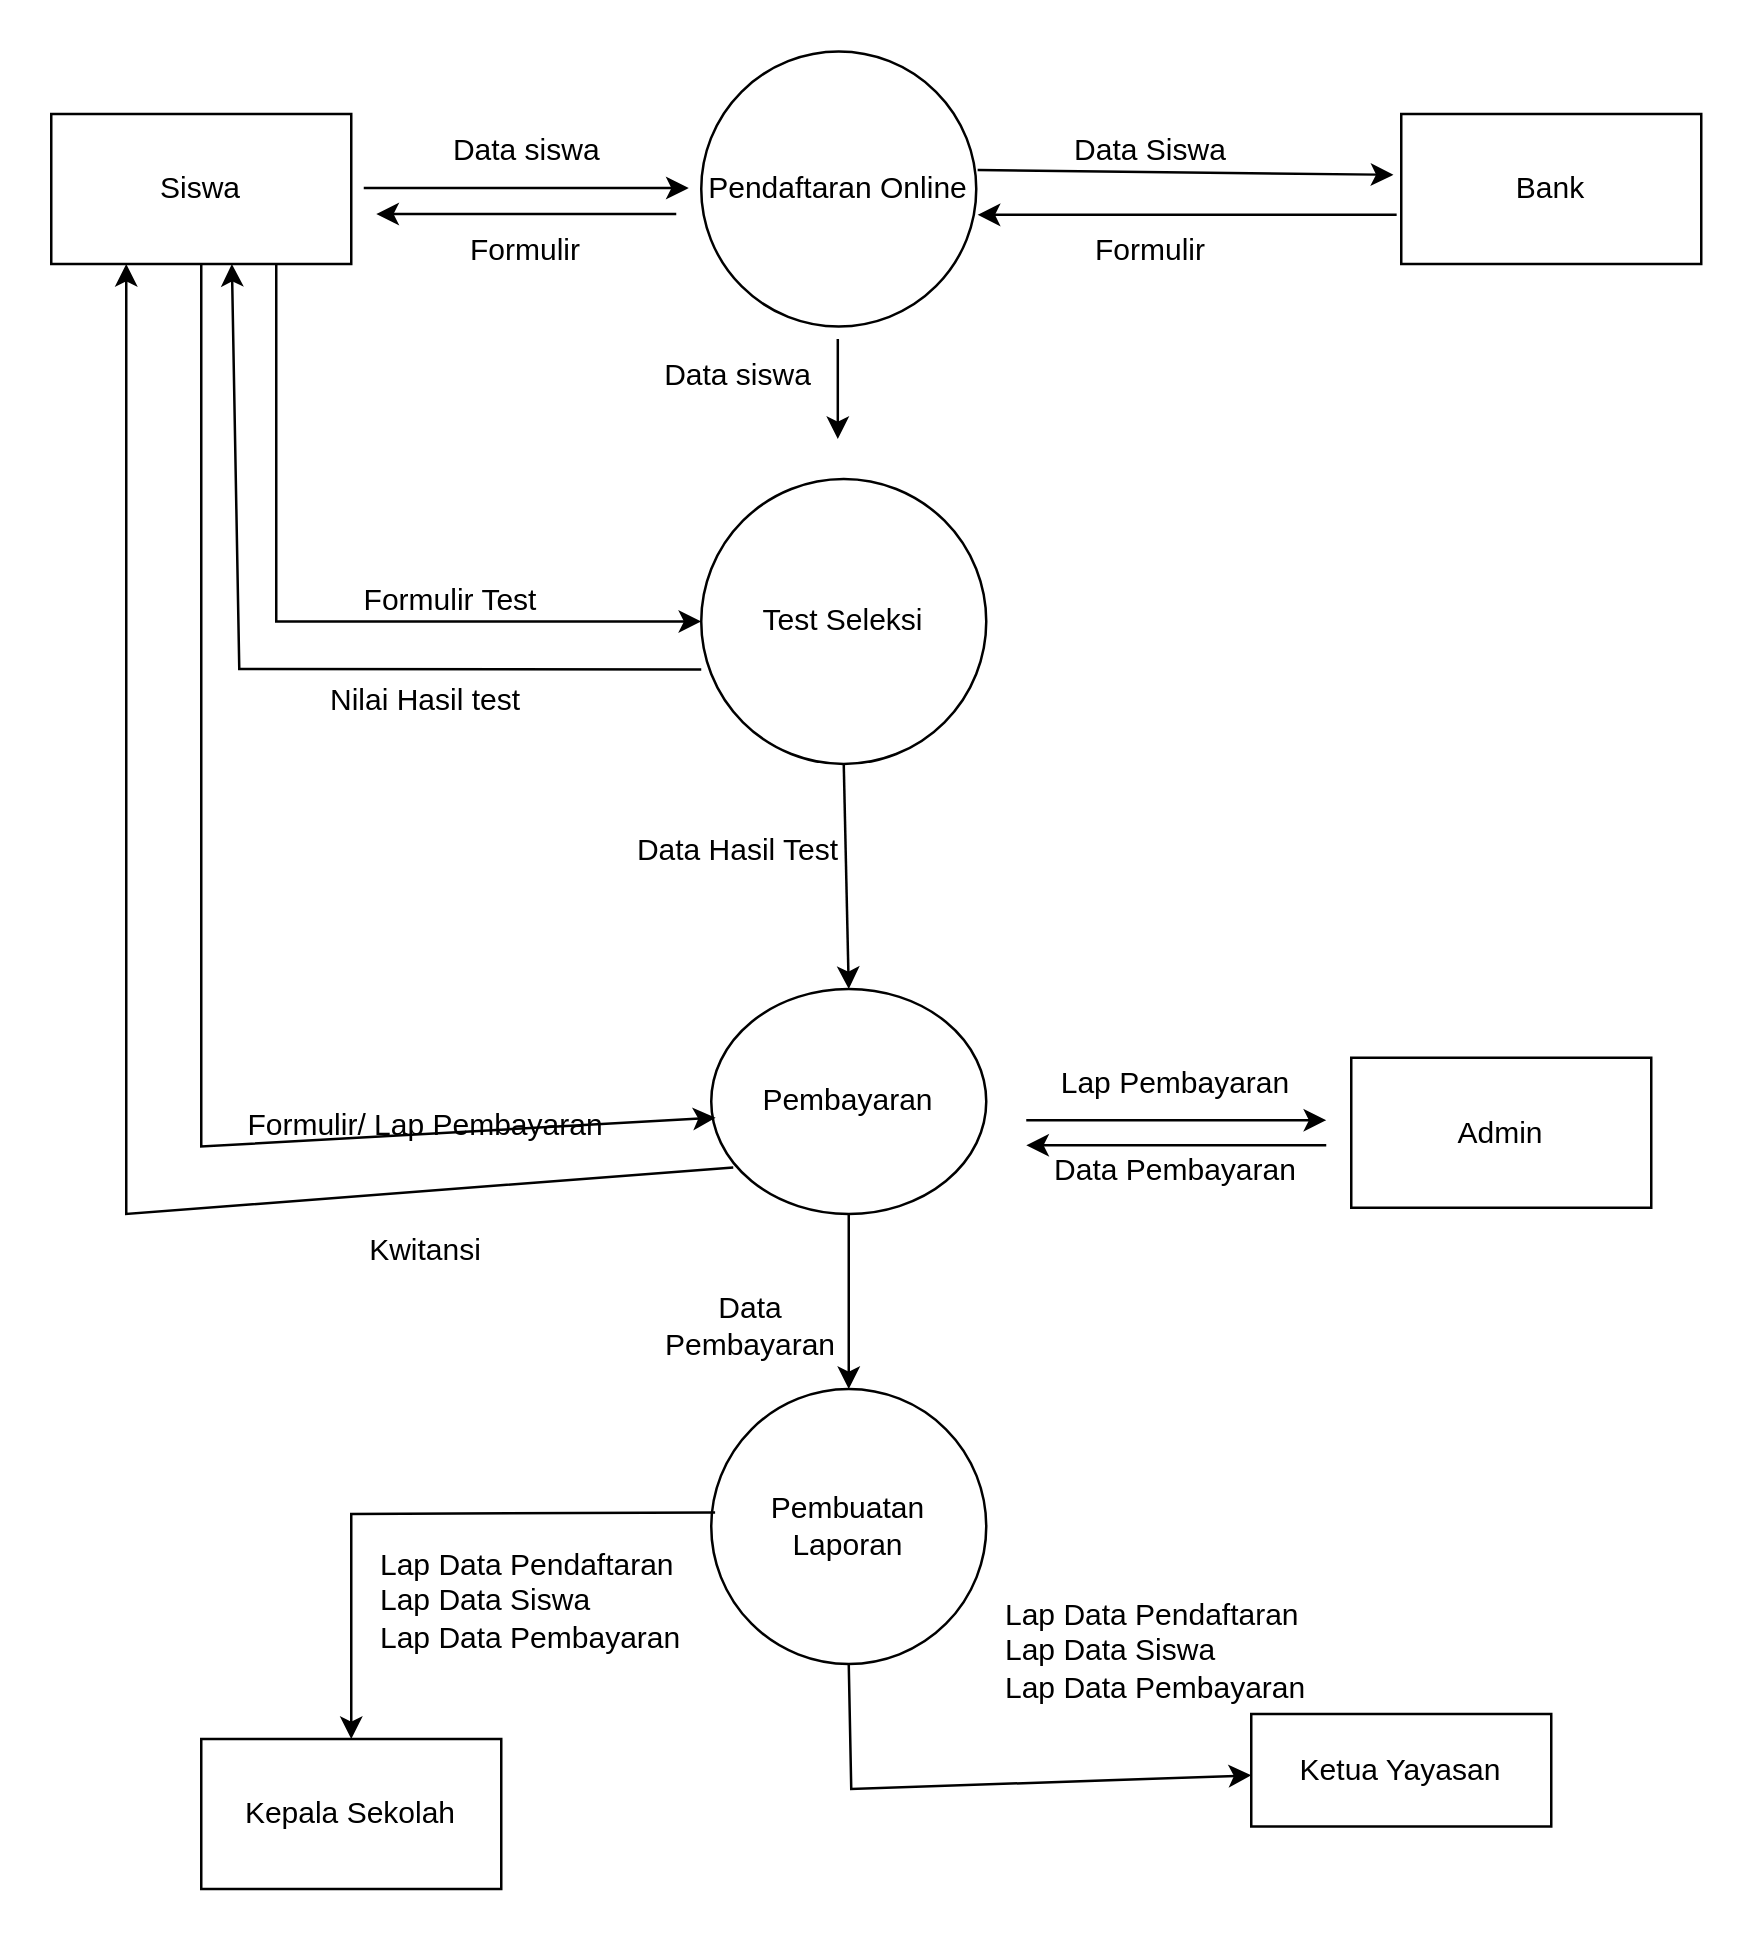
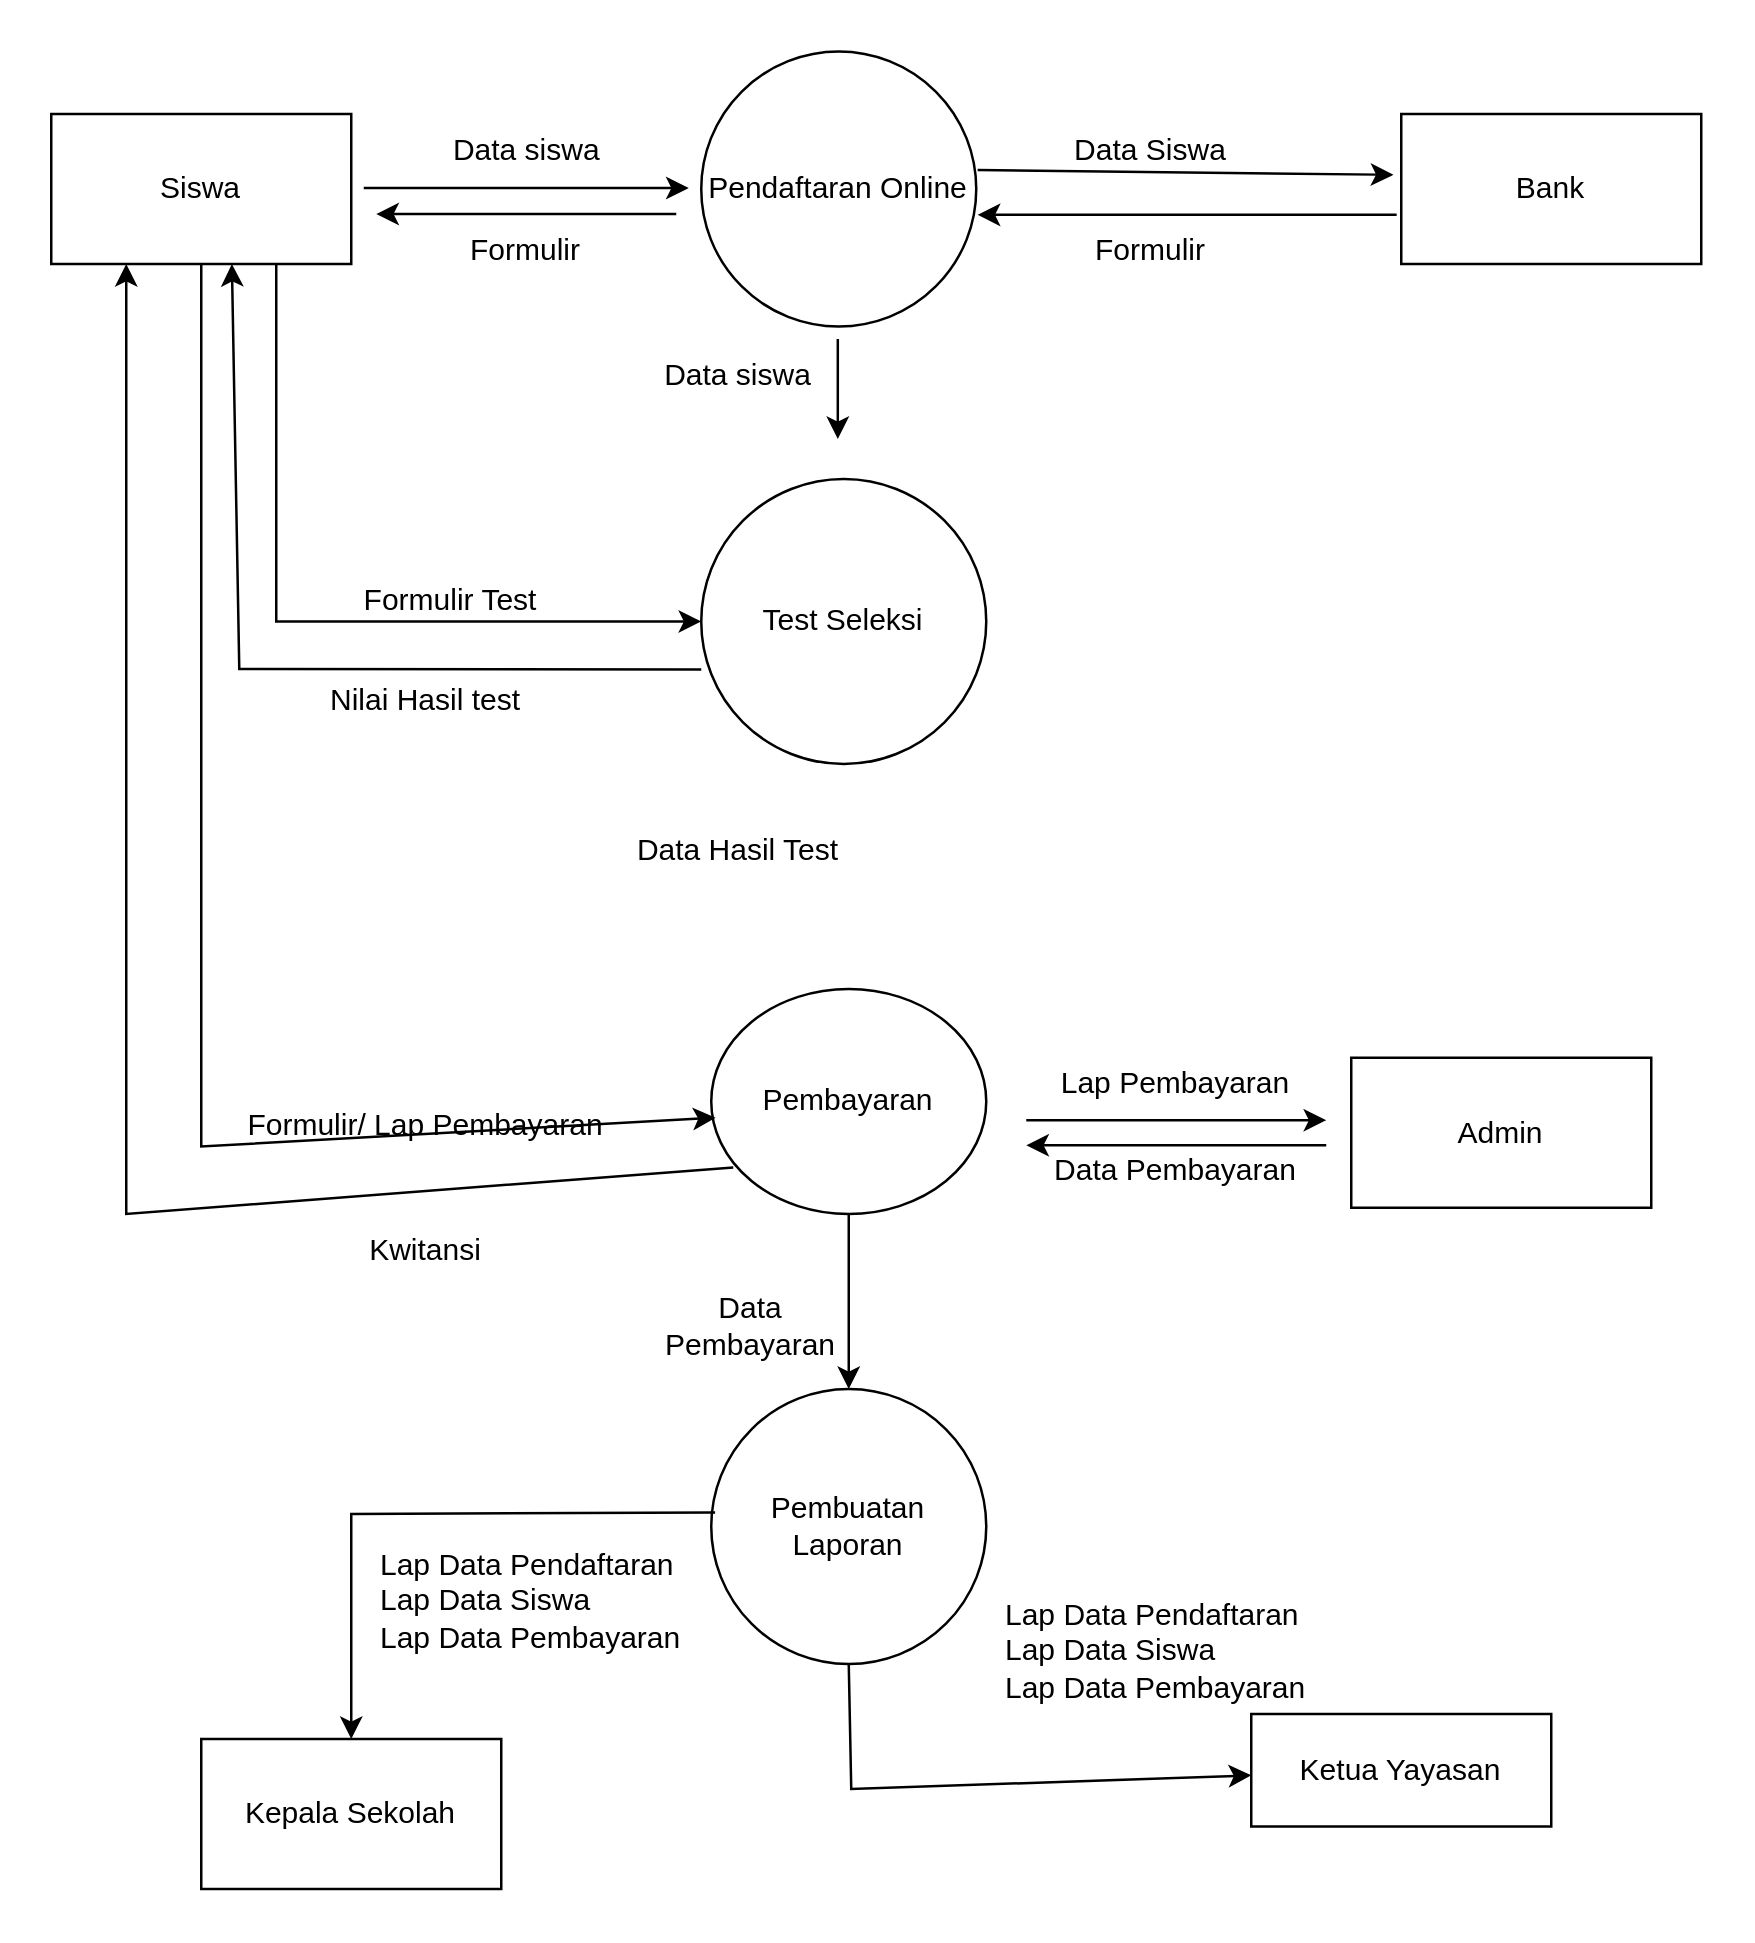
- <mxCell id="30" value="" style="endArrow=classic;html=1;rounded=0;entryX=0.5;entryY=0;entryDx=0;entryDy=0;exitX=0.5;exitY=1;exitDx=0;exitDy=0;" edge="1" parent="1" source="20" target="5"><mxGeometry width="50" height="50" relative="1" as="geometry"><mxPoint x="310" y="235" as="sourcePoint" /><mxPoint x="360" y="185" as="targetPoint" /></mxGeometry></mxCell>
